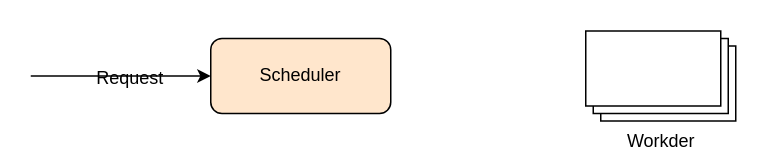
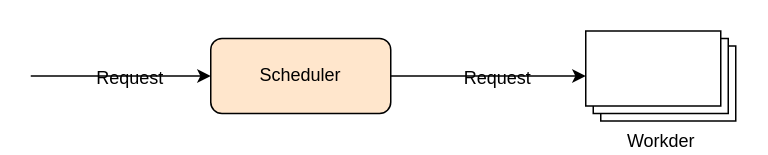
+ <mxCell id="6" value="" style="endArrow=classic;html=1;exitX=1;exitY=0.5;exitDx=0;exitDy=0;" edge="1" parent="1" source="2" target="5"><mxGeometry width="50" height="50" relative="1" as="geometry"><mxPoint x="260" y="55" as="sourcePoint" /><mxPoint x="150" y="60" as="targetPoint" /></mxGeometry></mxCell>
+ <mxCell id="7" value="Request" style="text;html=1;resizable=0;points=[];align=center;verticalAlign=middle;labelBackgroundColor=none;fontColor=#000000;" vertex="1" connectable="0" parent="6"><mxGeometry x="0.083" y="-1" relative="1" as="geometry"><mxPoint as="offset" /></mxGeometry></mxCell>
